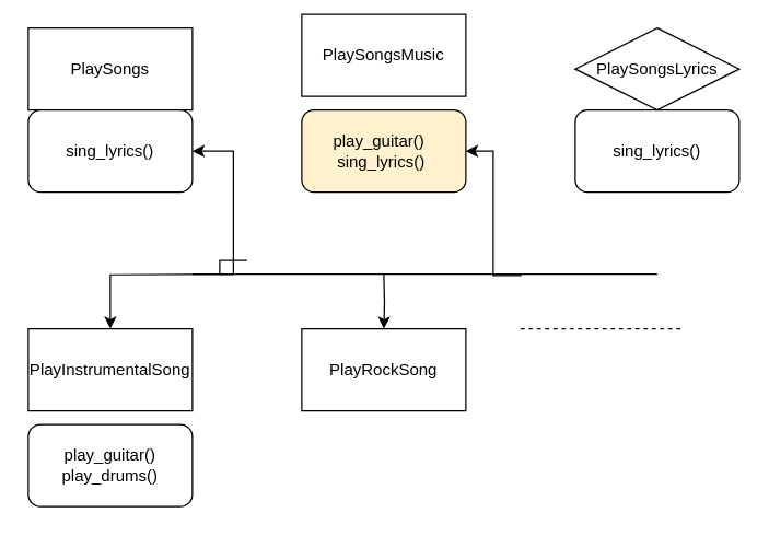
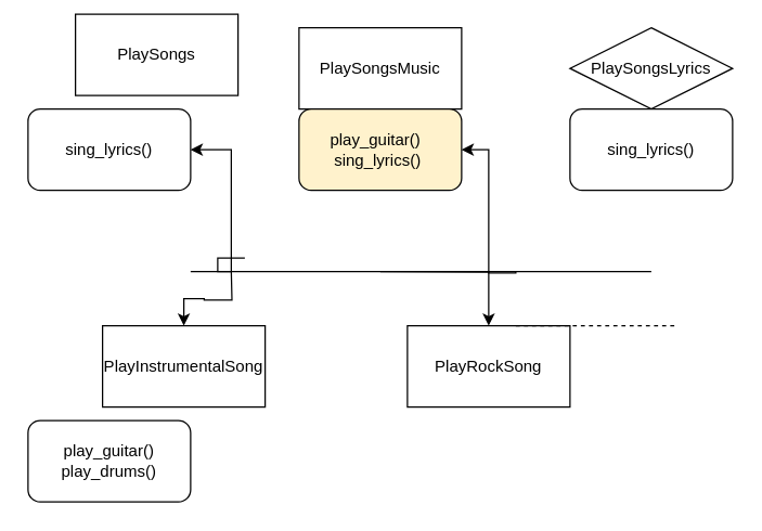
- <mxCell id="3" value="PlaySongsMusic" style="rounded=0;whiteSpace=wrap;html=1;" vertex="1" parent="1"><mxGeometry x="220" y="10" width="120" height="60" as="geometry" /></mxCell>
+ <mxCell id="3" value="PlaySongsMusic" style="rounded=0;whiteSpace=wrap;html=1;" vertex="1" parent="1"><mxGeometry x="220" y="20" width="120" height="60" as="geometry" /></mxCell>
- <mxCell id="2" value="PlaySongs " style="rounded=0;whiteSpace=wrap;html=1;" vertex="1" parent="1"><mxGeometry x="20" y="20" width="120" height="60" as="geometry" /></mxCell>
+ <mxCell id="2" value="PlaySongs " style="rounded=0;whiteSpace=wrap;html=1;" vertex="1" parent="1"><mxGeometry x="55" y="10" width="120" height="60" as="geometry" /></mxCell>
- <mxCell id="11" value="PlayInstrumentalSong" style="rounded=0;whiteSpace=wrap;html=1;" vertex="1" parent="1"><mxGeometry x="20" y="240" width="120" height="60" as="geometry" /></mxCell>
+ <mxCell id="11" value="PlayInstrumentalSong" style="rounded=0;whiteSpace=wrap;html=1;" vertex="1" parent="1"><mxGeometry x="75" y="240" width="120" height="60" as="geometry" /></mxCell>
- <mxCell id="13" value=" PlayRockSong" style="rounded=0;whiteSpace=wrap;html=1;" vertex="1" parent="1"><mxGeometry x="220" y="240" width="120" height="60" as="geometry" /></mxCell>
+ <mxCell id="13" value=" PlayRockSong" style="rounded=0;whiteSpace=wrap;html=1;" vertex="1" parent="1"><mxGeometry x="300" y="240" width="120" height="60" as="geometry" /></mxCell>
